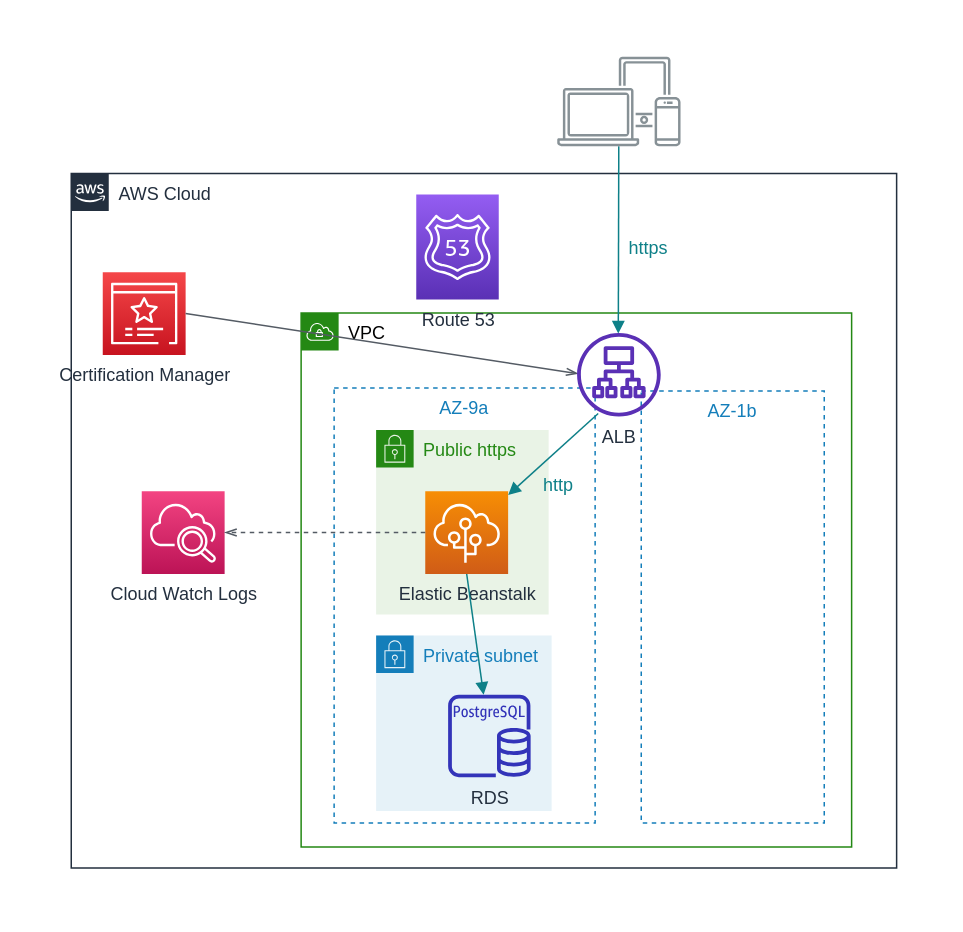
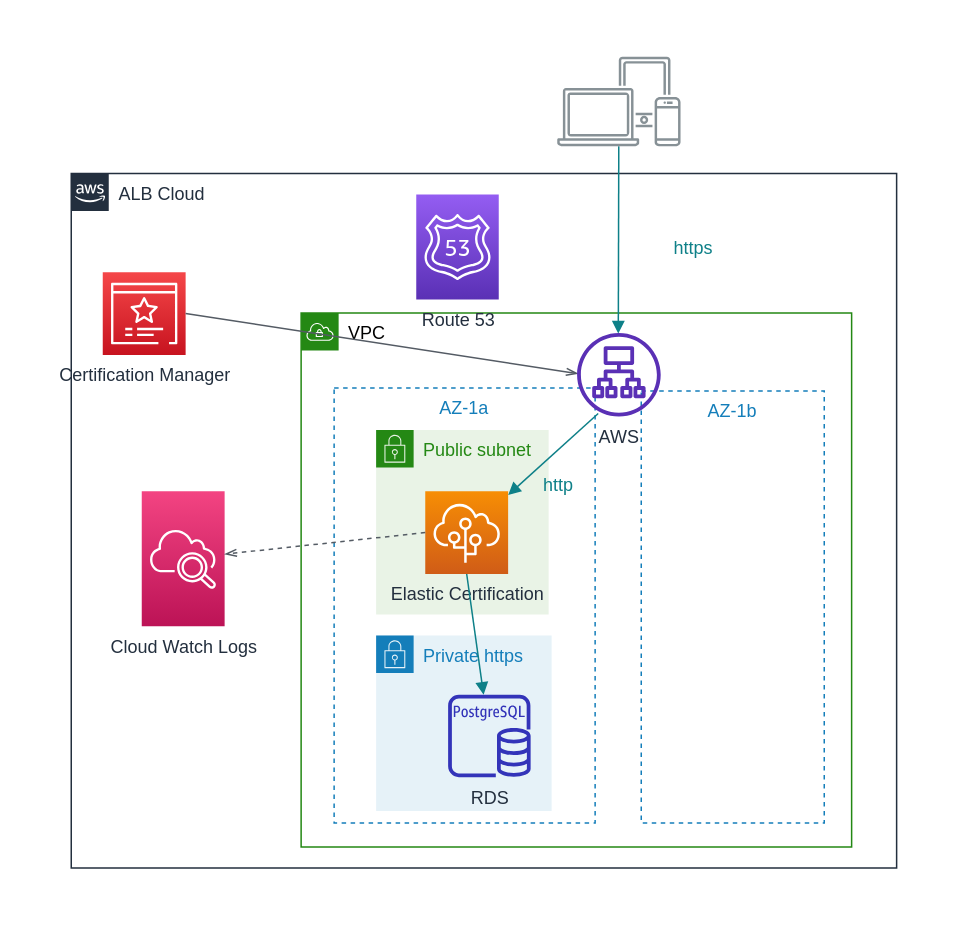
- <mxCell id="2" value="AWS Cloud" style="points=[[0,0],[0.25,0],[0.5,0],[0.75,0],[1,0],[1,0.25],[1,0.5],[1,0.75],[1,1],[0.75,1],[0.5,1],[0.25,1],[0,1],[0,0.75],[0,0.5],[0,0.25]];outlineConnect=0;gradientColor=none;html=1;whiteSpace=wrap;fontSize=12;fontStyle=0;shape=mxgraph.aws4.group;grIcon=mxgraph.aws4.group_aws_cloud_alt;strokeColor=#232F3E;fillColor=none;verticalAlign=top;align=left;spacingLeft=30;fontColor=#232F3E;dashed=0;" parent="1" vertex="1"><mxGeometry x="47" y="115" width="550.25" height="463" as="geometry" /></mxCell>
+ <mxCell id="2" value="ALB Cloud" style="points=[[0,0],[0.25,0],[0.5,0],[0.75,0],[1,0],[1,0.25],[1,0.5],[1,0.75],[1,1],[0.75,1],[0.5,1],[0.25,1],[0,1],[0,0.75],[0,0.5],[0,0.25]];outlineConnect=0;gradientColor=none;html=1;whiteSpace=wrap;fontSize=12;fontStyle=0;shape=mxgraph.aws4.group;grIcon=mxgraph.aws4.group_aws_cloud_alt;strokeColor=#232F3E;fillColor=none;verticalAlign=top;align=left;spacingLeft=30;fontColor=#232F3E;dashed=0;" parent="1" vertex="1"><mxGeometry x="47" y="115" width="550.25" height="463" as="geometry" /></mxCell>
- <mxCell id="14" value="&lt;font color=&quot;#0e8088&quot;&gt;https&lt;/font&gt;" style="text;html=1;strokeColor=none;fillColor=none;align=center;verticalAlign=middle;whiteSpace=wrap;rounded=0;" parent="1" vertex="1"><mxGeometry x="412.25" y="155" width="40" height="20" as="geometry" /></mxCell>
+ <mxCell id="14" value="&lt;font color=&quot;#0e8088&quot;&gt;https&lt;/font&gt;" style="text;html=1;strokeColor=none;fillColor=none;align=center;verticalAlign=middle;whiteSpace=wrap;rounded=0;" parent="1" vertex="1"><mxGeometry x="442.25" y="155" width="40" height="20" as="geometry" /></mxCell>
- <mxCell id="5" value="AZ-9a" style="fillColor=none;strokeColor=#147EBA;dashed=1;verticalAlign=top;fontStyle=0;fontColor=#147EBA;" parent="1" vertex="1"><mxGeometry x="222.25" y="258" width="174" height="290" as="geometry" /></mxCell>
+ <mxCell id="5" value="AZ-1a" style="fillColor=none;strokeColor=#147EBA;dashed=1;verticalAlign=top;fontStyle=0;fontColor=#147EBA;" parent="1" vertex="1"><mxGeometry x="222.25" y="258" width="174" height="290" as="geometry" /></mxCell>
- <mxCell id="22" value="ALB" style="outlineConnect=0;fontColor=#232F3E;gradientColor=none;fillColor=#5A30B5;strokeColor=none;dashed=0;verticalLabelPosition=bottom;verticalAlign=top;align=center;html=1;fontSize=12;fontStyle=0;aspect=fixed;pointerEvents=1;shape=mxgraph.aws4.application_load_balancer;" vertex="1" parent="1"><mxGeometry x="384.22" y="221.25" width="55.75" height="55.75" as="geometry" /></mxCell>
+ <mxCell id="22" value="AWS" style="outlineConnect=0;fontColor=#232F3E;gradientColor=none;fillColor=#5A30B5;strokeColor=none;dashed=0;verticalLabelPosition=bottom;verticalAlign=top;align=center;html=1;fontSize=12;fontStyle=0;aspect=fixed;pointerEvents=1;shape=mxgraph.aws4.application_load_balancer;" vertex="1" parent="1"><mxGeometry x="384.22" y="221.25" width="55.75" height="55.75" as="geometry" /></mxCell>
- <mxCell id="8" value="Public https" style="points=[[0,0],[0.25,0],[0.5,0],[0.75,0],[1,0],[1,0.25],[1,0.5],[1,0.75],[1,1],[0.75,1],[0.5,1],[0.25,1],[0,1],[0,0.75],[0,0.5],[0,0.25]];outlineConnect=0;gradientColor=none;html=1;whiteSpace=wrap;fontSize=12;fontStyle=0;shape=mxgraph.aws4.group;grIcon=mxgraph.aws4.group_security_group;grStroke=0;strokeColor=#248814;fillColor=#E9F3E6;verticalAlign=top;align=left;spacingLeft=30;fontColor=#248814;dashed=0;" parent="1" vertex="1"><mxGeometry x="250.25" y="286" width="115" height="123" as="geometry" /></mxCell>
+ <mxCell id="8" value="Public subnet" style="points=[[0,0],[0.25,0],[0.5,0],[0.75,0],[1,0],[1,0.25],[1,0.5],[1,0.75],[1,1],[0.75,1],[0.5,1],[0.25,1],[0,1],[0,0.75],[0,0.5],[0,0.25]];outlineConnect=0;gradientColor=none;html=1;whiteSpace=wrap;fontSize=12;fontStyle=0;shape=mxgraph.aws4.group;grIcon=mxgraph.aws4.group_security_group;grStroke=0;strokeColor=#248814;fillColor=#E9F3E6;verticalAlign=top;align=left;spacingLeft=30;fontColor=#248814;dashed=0;" parent="1" vertex="1"><mxGeometry x="250.25" y="286" width="115" height="123" as="geometry" /></mxCell>
- <mxCell id="10" value="Cloud Watch Logs" style="points=[[0,0,0],[0.25,0,0],[0.5,0,0],[0.75,0,0],[1,0,0],[0,1,0],[0.25,1,0],[0.5,1,0],[0.75,1,0],[1,1,0],[0,0.25,0],[0,0.5,0],[0,0.75,0],[1,0.25,0],[1,0.5,0],[1,0.75,0]];points=[[0,0,0],[0.25,0,0],[0.5,0,0],[0.75,0,0],[1,0,0],[0,1,0],[0.25,1,0],[0.5,1,0],[0.75,1,0],[1,1,0],[0,0.25,0],[0,0.5,0],[0,0.75,0],[1,0.25,0],[1,0.5,0],[1,0.75,0]];outlineConnect=0;fontColor=#232F3E;gradientColor=#F34482;gradientDirection=north;fillColor=#BC1356;strokeColor=#ffffff;dashed=0;verticalLabelPosition=bottom;verticalAlign=top;align=center;html=1;fontSize=12;fontStyle=0;aspect=fixed;shape=mxgraph.aws4.resourceIcon;resIcon=mxgraph.aws4.cloudwatch_2;" parent="1" vertex="1"><mxGeometry x="94" y="326.75" width="55.25" height="55.25" as="geometry" /></mxCell>
+ <mxCell id="10" value="Cloud Watch Logs" style="points=[[0,0,0],[0.25,0,0],[0.5,0,0],[0.75,0,0],[1,0,0],[0,1,0],[0.25,1,0],[0.5,1,0],[0.75,1,0],[1,1,0],[0,0.25,0],[0,0.5,0],[0,0.75,0],[1,0.25,0],[1,0.5,0],[1,0.75,0]];points=[[0,0,0],[0.25,0,0],[0.5,0,0],[0.75,0,0],[1,0,0],[0,1,0],[0.25,1,0],[0.5,1,0],[0.75,1,0],[1,1,0],[0,0.25,0],[0,0.5,0],[0,0.75,0],[1,0.25,0],[1,0.5,0],[1,0.75,0]];outlineConnect=0;fontColor=#232F3E;gradientColor=#F34482;gradientDirection=north;fillColor=#BC1356;strokeColor=#ffffff;dashed=0;verticalLabelPosition=bottom;verticalAlign=top;align=center;html=1;fontSize=12;fontStyle=0;aspect=fixed;shape=mxgraph.aws4.resourceIcon;resIcon=mxgraph.aws4.cloudwatch_2;" parent="1" vertex="1"><mxGeometry x="94" y="326.75" width="55.25" height="90" as="geometry" /></mxCell>
- <mxCell id="9" value="Elastic Beanstalk" style="points=[[0,0,0],[0.25,0,0],[0.5,0,0],[0.75,0,0],[1,0,0],[0,1,0],[0.25,1,0],[0.5,1,0],[0.75,1,0],[1,1,0],[0,0.25,0],[0,0.5,0],[0,0.75,0],[1,0.25,0],[1,0.5,0],[1,0.75,0]];outlineConnect=0;fontColor=#232F3E;gradientColor=#F78E04;gradientDirection=north;fillColor=#D05C17;strokeColor=#ffffff;dashed=0;verticalLabelPosition=bottom;verticalAlign=top;align=center;html=1;fontSize=12;fontStyle=0;aspect=fixed;shape=mxgraph.aws4.resourceIcon;resIcon=mxgraph.aws4.elastic_beanstalk;" parent="1" vertex="1"><mxGeometry x="283" y="326.75" width="55.25" height="55.25" as="geometry" /></mxCell>
+ <mxCell id="9" value="Elastic Certification" style="points=[[0,0,0],[0.25,0,0],[0.5,0,0],[0.75,0,0],[1,0,0],[0,1,0],[0.25,1,0],[0.5,1,0],[0.75,1,0],[1,1,0],[0,0.25,0],[0,0.5,0],[0,0.75,0],[1,0.25,0],[1,0.5,0],[1,0.75,0]];outlineConnect=0;fontColor=#232F3E;gradientColor=#F78E04;gradientDirection=north;fillColor=#D05C17;strokeColor=#ffffff;dashed=0;verticalLabelPosition=bottom;verticalAlign=top;align=center;html=1;fontSize=12;fontStyle=0;aspect=fixed;shape=mxgraph.aws4.resourceIcon;resIcon=mxgraph.aws4.elastic_beanstalk;" parent="1" vertex="1"><mxGeometry x="283" y="326.75" width="55.25" height="55.25" as="geometry" /></mxCell>
- <mxCell id="7" value="Private subnet" style="points=[[0,0],[0.25,0],[0.5,0],[0.75,0],[1,0],[1,0.25],[1,0.5],[1,0.75],[1,1],[0.75,1],[0.5,1],[0.25,1],[0,1],[0,0.75],[0,0.5],[0,0.25]];outlineConnect=0;gradientColor=none;html=1;whiteSpace=wrap;fontSize=12;fontStyle=0;shape=mxgraph.aws4.group;grIcon=mxgraph.aws4.group_security_group;grStroke=0;strokeColor=#147EBA;fillColor=#E6F2F8;verticalAlign=top;align=left;spacingLeft=30;fontColor=#147EBA;dashed=0;" parent="1" vertex="1"><mxGeometry x="250.25" y="423" width="117" height="117" as="geometry" /></mxCell>
+ <mxCell id="7" value="Private https" style="points=[[0,0],[0.25,0],[0.5,0],[0.75,0],[1,0],[1,0.25],[1,0.5],[1,0.75],[1,1],[0.75,1],[0.5,1],[0.25,1],[0,1],[0,0.75],[0,0.5],[0,0.25]];outlineConnect=0;gradientColor=none;html=1;whiteSpace=wrap;fontSize=12;fontStyle=0;shape=mxgraph.aws4.group;grIcon=mxgraph.aws4.group_security_group;grStroke=0;strokeColor=#147EBA;fillColor=#E6F2F8;verticalAlign=top;align=left;spacingLeft=30;fontColor=#147EBA;dashed=0;" parent="1" vertex="1"><mxGeometry x="250.25" y="423" width="117" height="117" as="geometry" /></mxCell>
